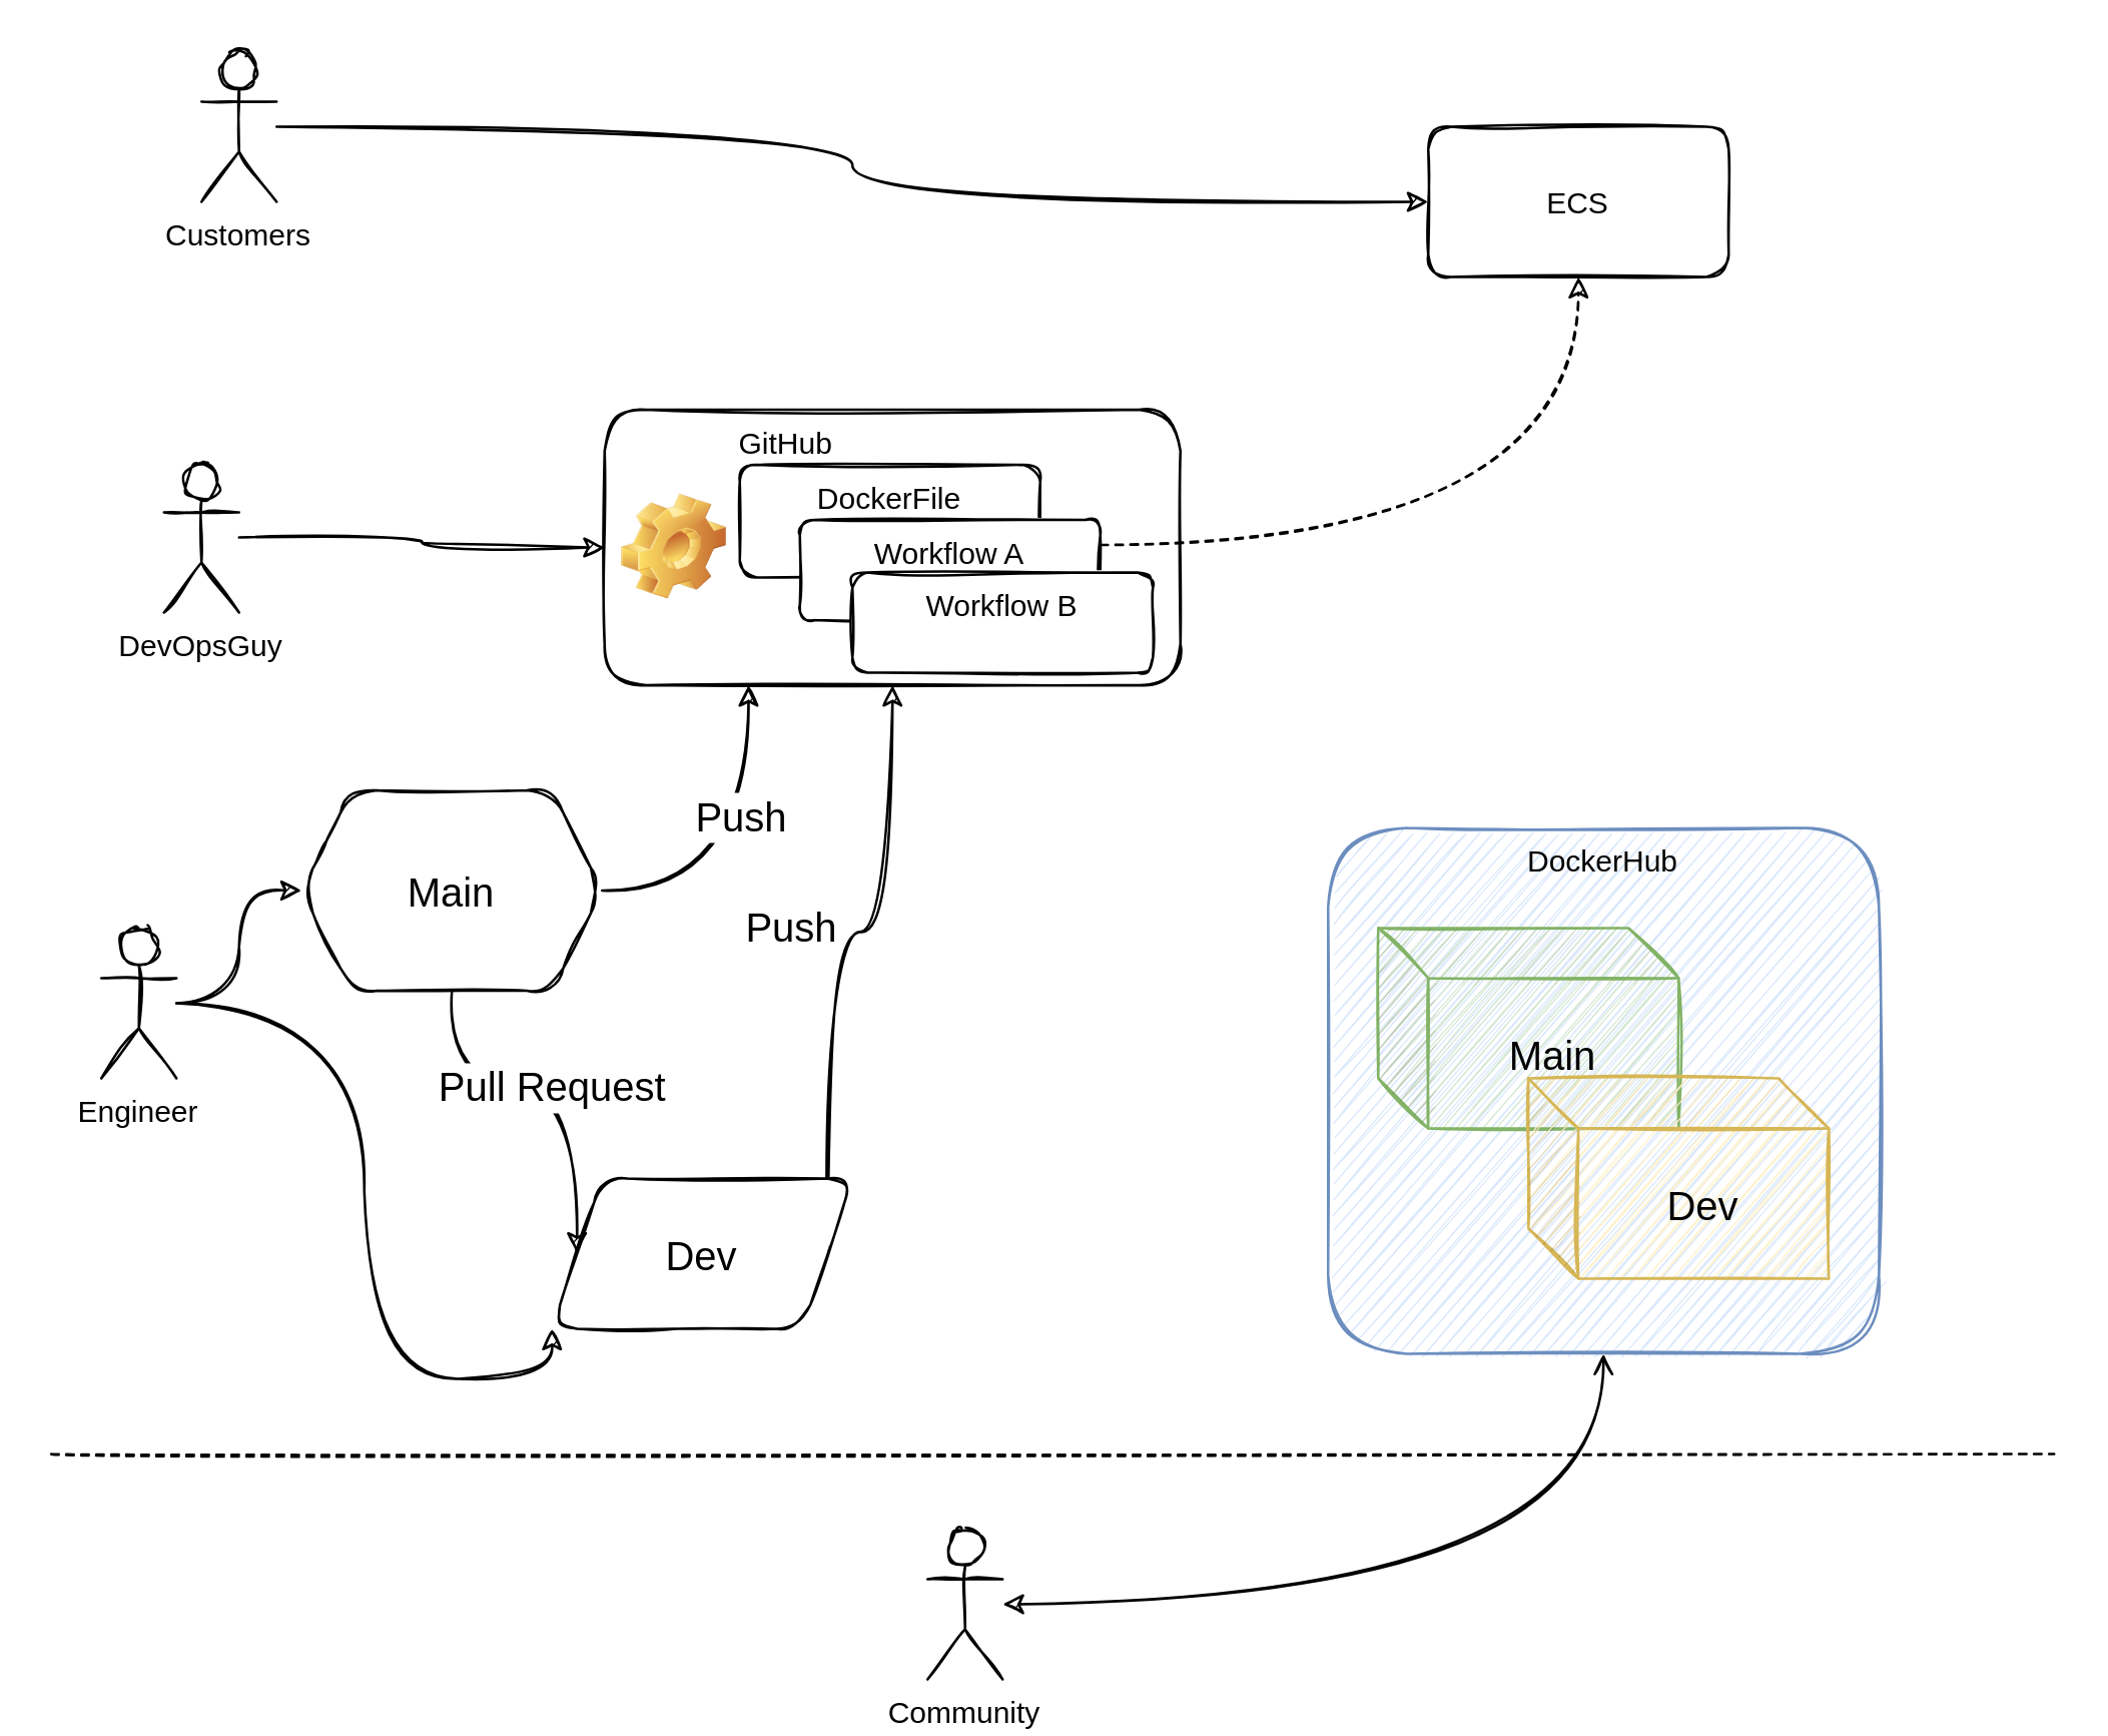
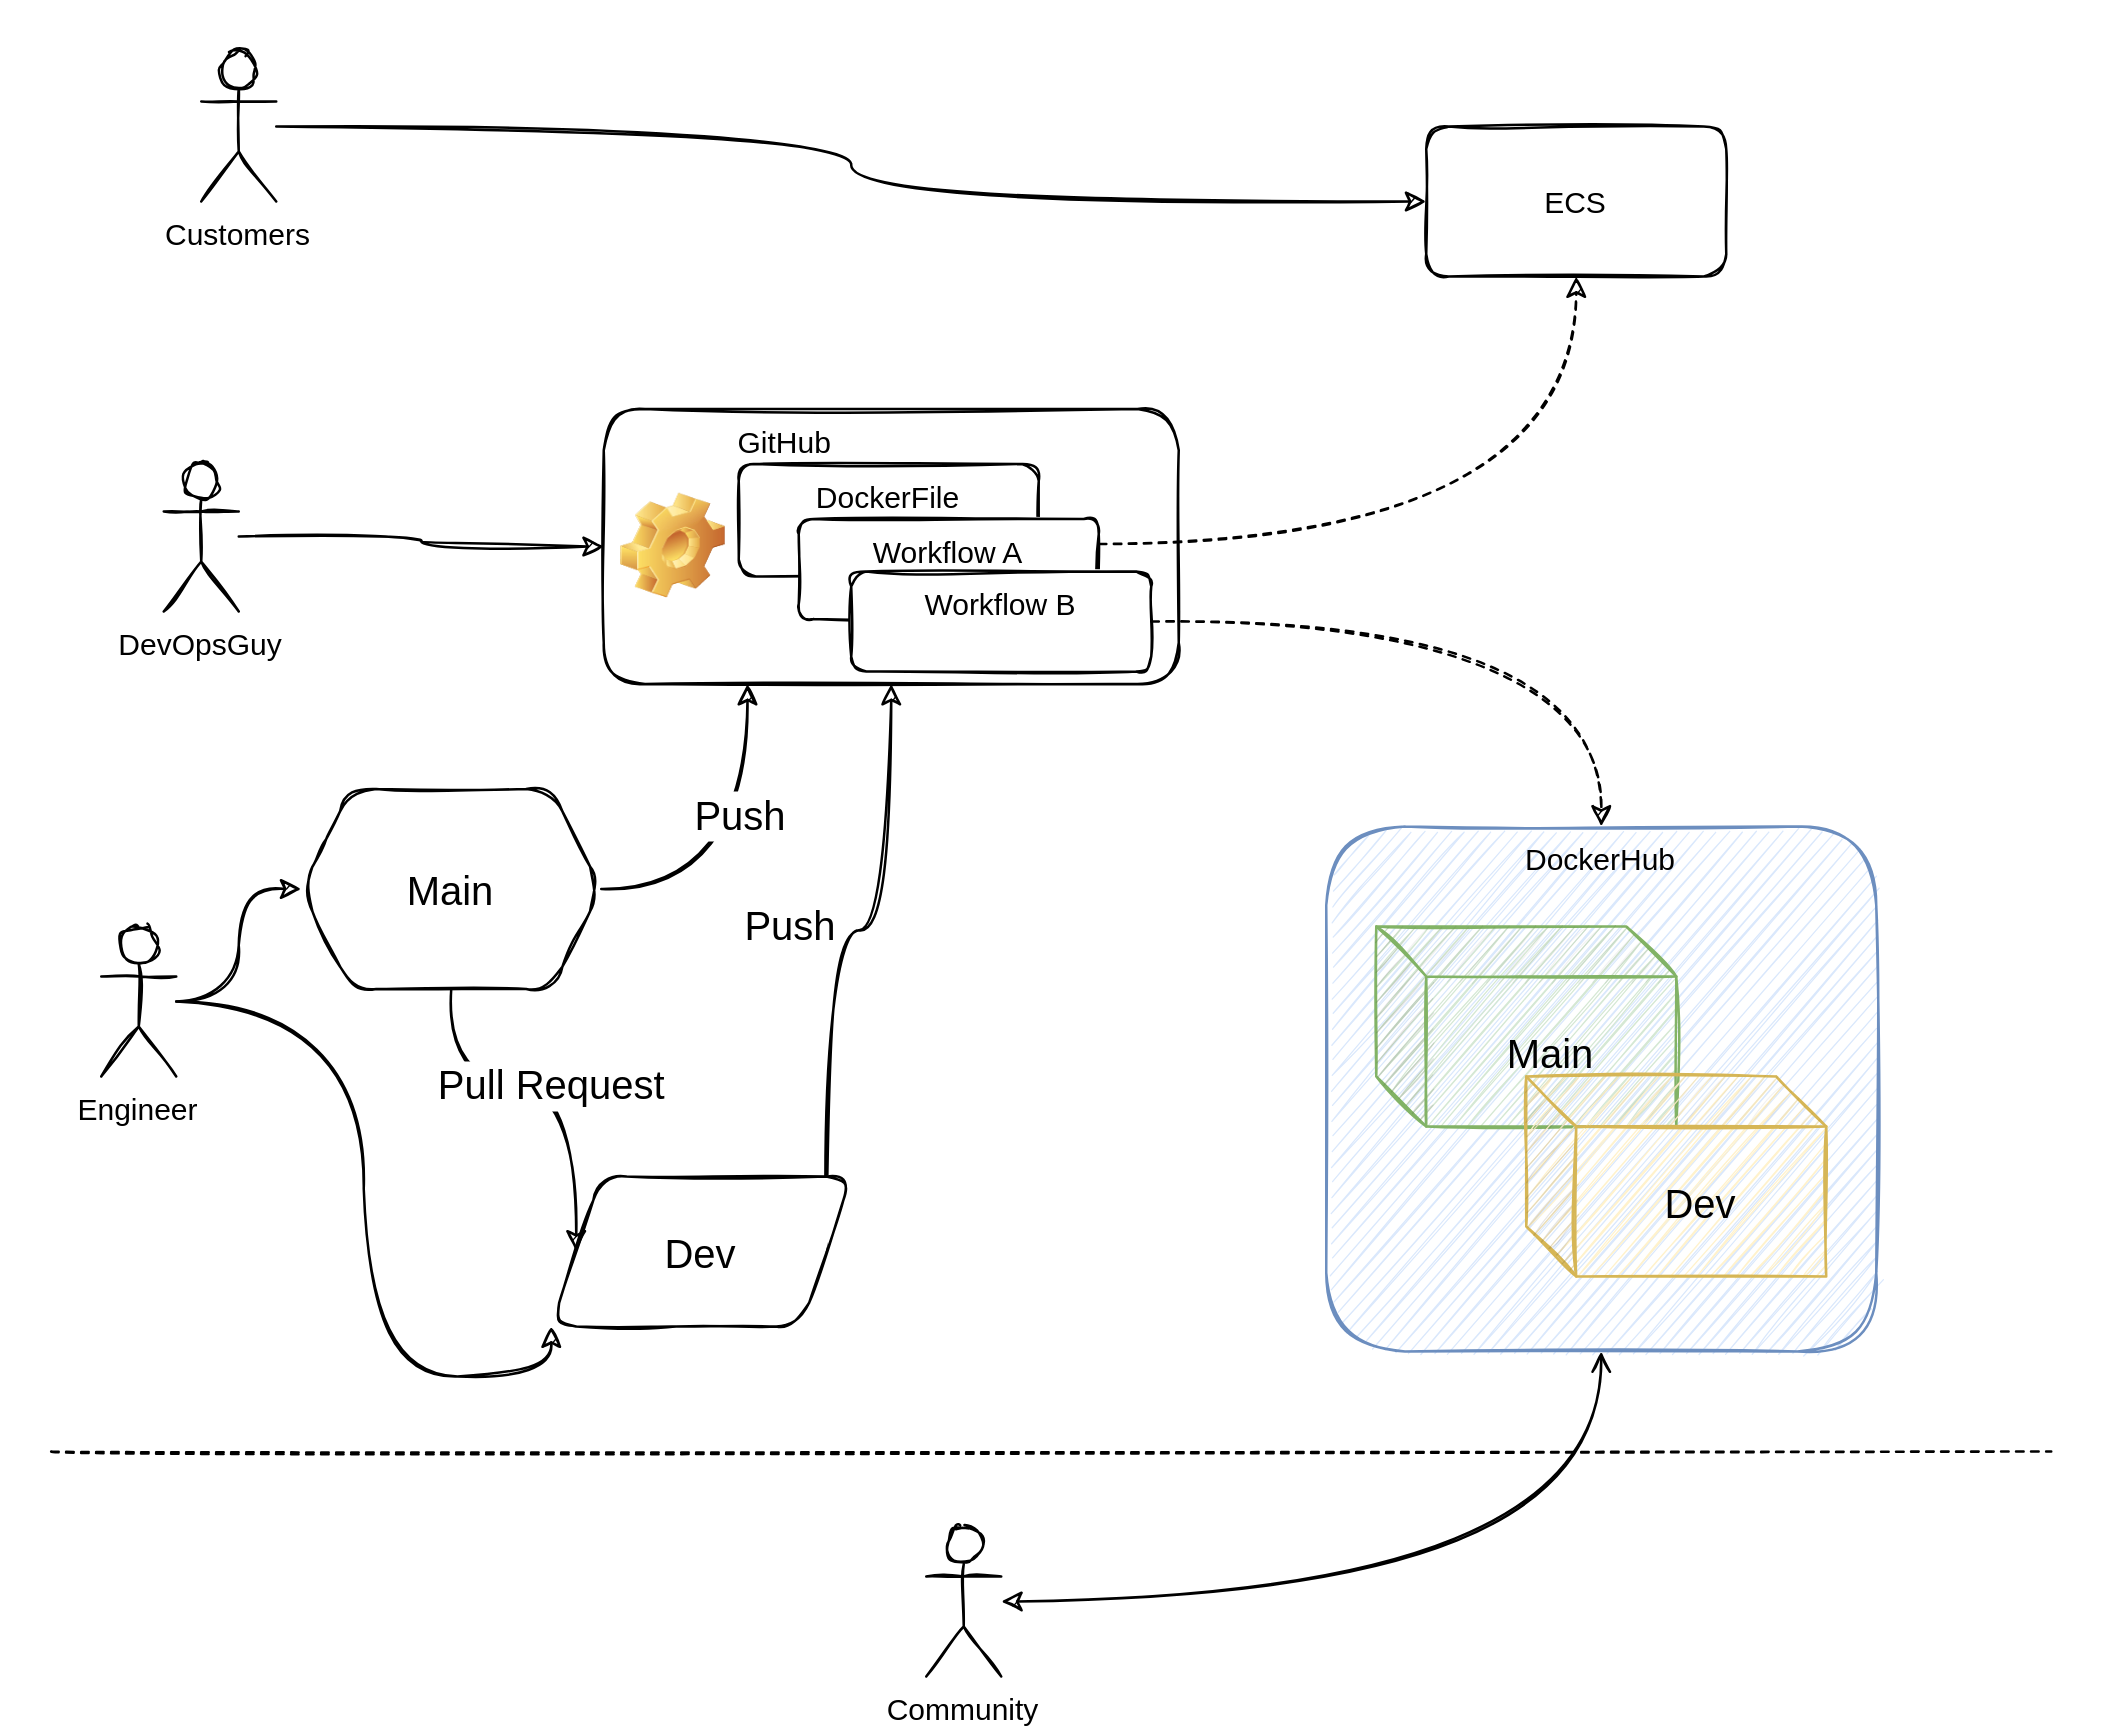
+ <mxCell id="13" style="edgeStyle=orthogonalEdgeStyle;curved=1;rounded=0;sketch=1;orthogonalLoop=1;jettySize=auto;exitX=1;exitY=0.5;exitDx=0;exitDy=0;dashed=1;" edge="1" parent="1" source="6" target="21"><mxGeometry relative="1" as="geometry" /></mxCell>
